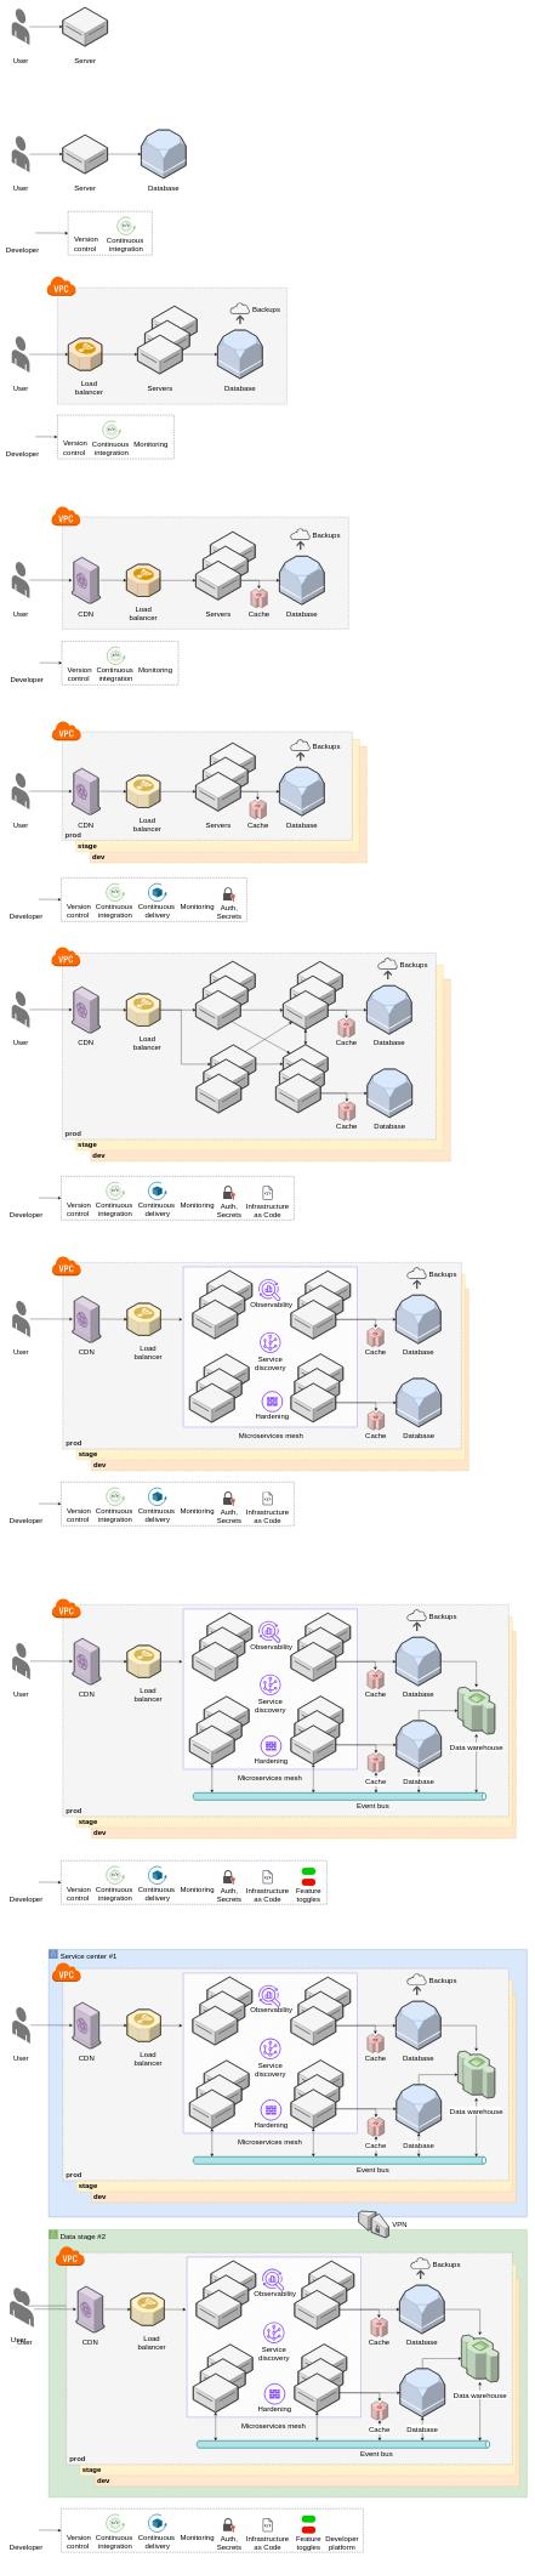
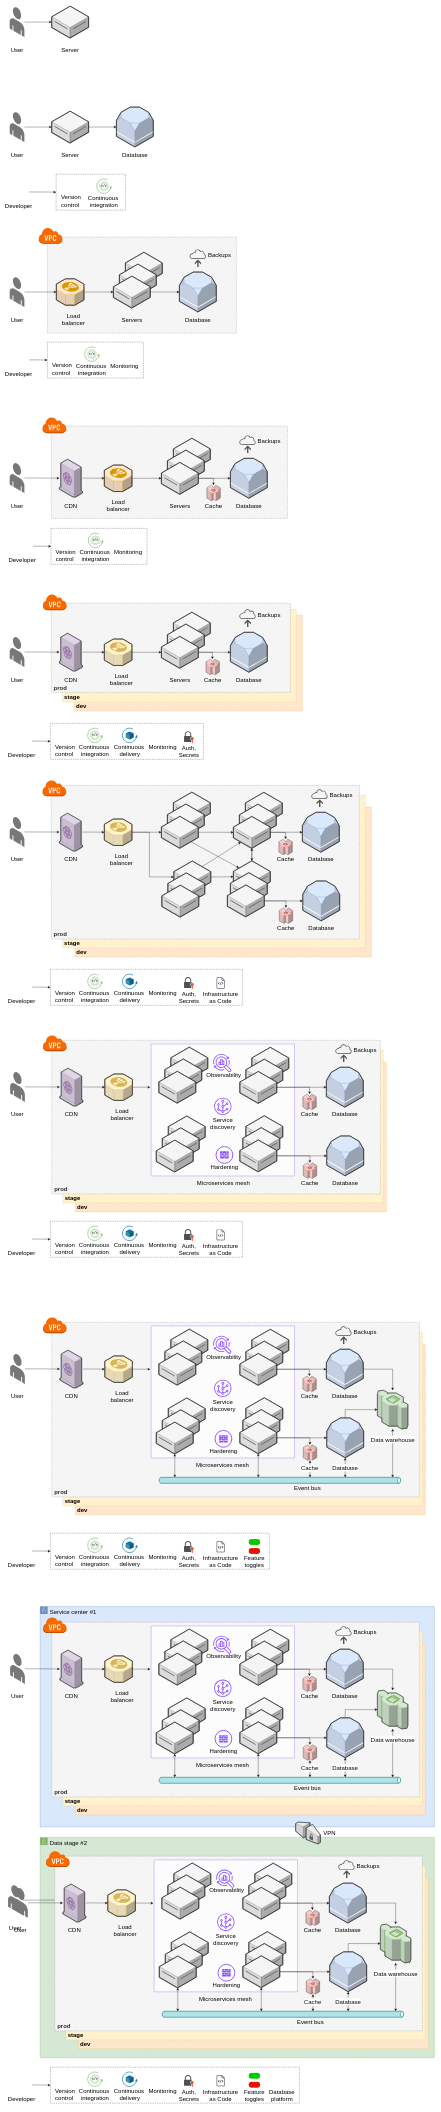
- <mxCell id="395" value="Developer platform" style="text;html=1;align=center;verticalAlign=middle;whiteSpace=wrap;rounded=0;fontSize=20;" parent="393" vertex="1"><mxGeometry y="49" width="60" height="30" as="geometry" /></mxCell>
+ <mxCell id="395" value="Database platform" style="text;html=1;align=center;verticalAlign=middle;whiteSpace=wrap;rounded=0;fontSize=20;" parent="393" vertex="1"><mxGeometry y="49" width="60" height="30" as="geometry" /></mxCell>
